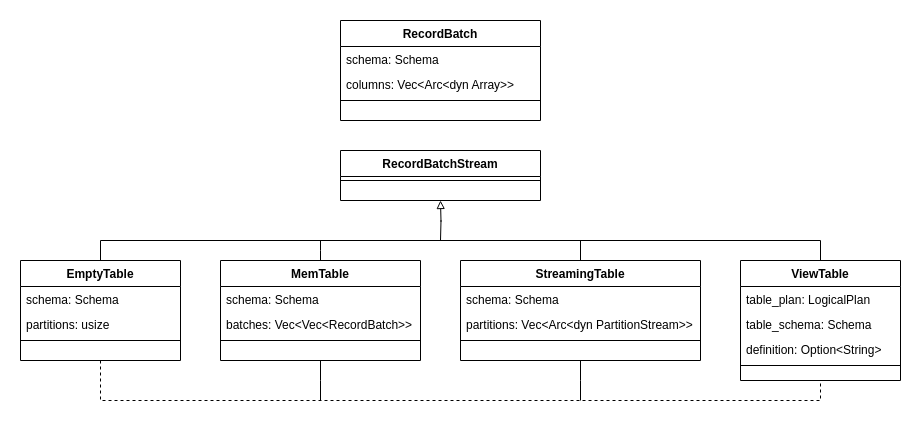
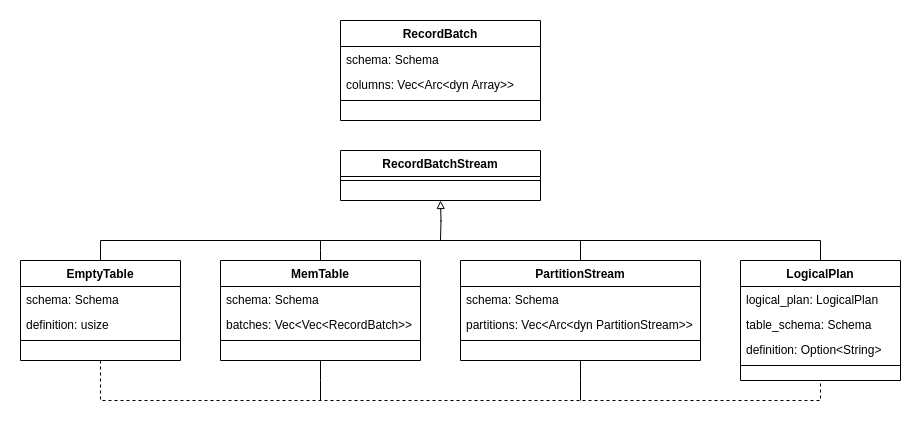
- <mxCell id="19" value="StreamingTable&#10;" style="swimlane;fontStyle=1;align=center;verticalAlign=top;childLayout=stackLayout;horizontal=1;startSize=26;horizontalStack=0;resizeParent=1;resizeLast=0;collapsible=1;marginBottom=0;rounded=0;shadow=0;strokeWidth=1;spacing=2;labelBackgroundColor=none;" vertex="1" parent="1"><mxGeometry x="460" y="260" width="240" height="100" as="geometry"><mxRectangle x="550" y="140" width="160" height="26" as="alternateBounds" /></mxGeometry></mxCell>
+ <mxCell id="19" value="PartitionStream&#10;" style="swimlane;fontStyle=1;align=center;verticalAlign=top;childLayout=stackLayout;horizontal=1;startSize=26;horizontalStack=0;resizeParent=1;resizeLast=0;collapsible=1;marginBottom=0;rounded=0;shadow=0;strokeWidth=1;spacing=2;labelBackgroundColor=none;" vertex="1" parent="1"><mxGeometry x="460" y="260" width="240" height="100" as="geometry"><mxRectangle x="550" y="140" width="160" height="26" as="alternateBounds" /></mxGeometry></mxCell>
- <mxCell id="13" value="ViewTable" style="swimlane;fontStyle=1;align=center;verticalAlign=top;childLayout=stackLayout;horizontal=1;startSize=26;horizontalStack=0;resizeParent=1;resizeLast=0;collapsible=1;marginBottom=0;rounded=0;shadow=0;strokeWidth=1;spacing=2;labelBackgroundColor=none;" vertex="1" parent="1"><mxGeometry x="740" y="260" width="160" height="120" as="geometry"><mxRectangle x="550" y="140" width="160" height="26" as="alternateBounds" /></mxGeometry></mxCell>
+ <mxCell id="13" value="LogicalPlan" style="swimlane;fontStyle=1;align=center;verticalAlign=top;childLayout=stackLayout;horizontal=1;startSize=26;horizontalStack=0;resizeParent=1;resizeLast=0;collapsible=1;marginBottom=0;rounded=0;shadow=0;strokeWidth=1;spacing=2;labelBackgroundColor=none;" vertex="1" parent="1"><mxGeometry x="740" y="260" width="160" height="120" as="geometry"><mxRectangle x="550" y="140" width="160" height="26" as="alternateBounds" /></mxGeometry></mxCell>
- <mxCell id="14" value="table_plan: LogicalPlan" style="text;align=left;verticalAlign=top;spacingLeft=4;spacingRight=4;overflow=hidden;rotatable=0;points=[[0,0.5],[1,0.5]];portConstraint=eastwest;labelBackgroundColor=none;" vertex="1" parent="13"><mxGeometry y="26" width="160" height="25" as="geometry" /></mxCell>
+ <mxCell id="14" value="logical_plan: LogicalPlan" style="text;align=left;verticalAlign=top;spacingLeft=4;spacingRight=4;overflow=hidden;rotatable=0;points=[[0,0.5],[1,0.5]];portConstraint=eastwest;labelBackgroundColor=none;" vertex="1" parent="13"><mxGeometry y="26" width="160" height="25" as="geometry" /></mxCell>
- <mxCell id="11" value="partitions: usize&#10;" style="text;align=left;verticalAlign=top;spacingLeft=4;spacingRight=4;overflow=hidden;rotatable=0;points=[[0,0.5],[1,0.5]];portConstraint=eastwest;rounded=0;shadow=0;html=0;labelBackgroundColor=none;" vertex="1" parent="9"><mxGeometry y="51" width="160" height="25" as="geometry" /></mxCell>
+ <mxCell id="11" value="definition: usize&#10;" style="text;align=left;verticalAlign=top;spacingLeft=4;spacingRight=4;overflow=hidden;rotatable=0;points=[[0,0.5],[1,0.5]];portConstraint=eastwest;rounded=0;shadow=0;html=0;labelBackgroundColor=none;" vertex="1" parent="9"><mxGeometry y="51" width="160" height="25" as="geometry" /></mxCell>
